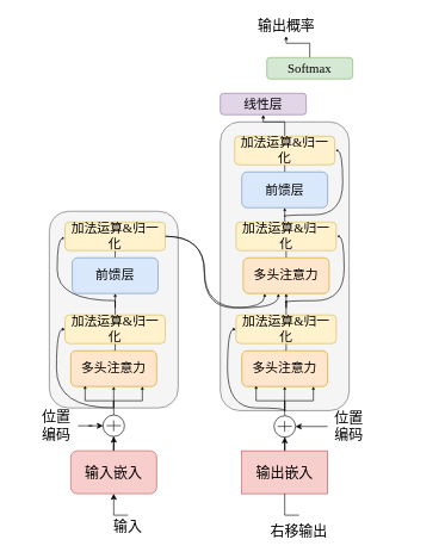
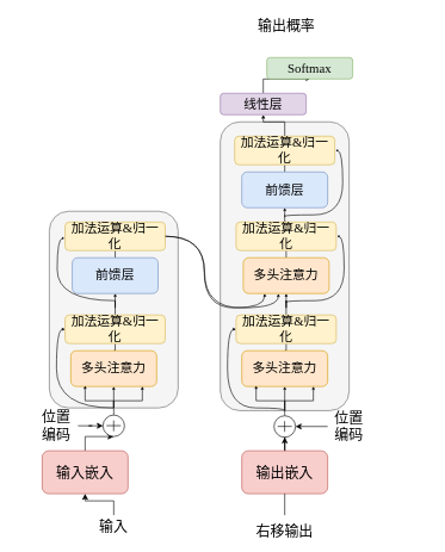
- <mxCell id="59" style="edgeStyle=orthogonalEdgeStyle;rounded=0;orthogonalLoop=1;jettySize=auto;html=1;exitX=0.5;exitY=0;exitDx=0;exitDy=0;entryX=0.5;entryY=1;entryDx=0;entryDy=0;endSize=3;" edge="1" parent="1" source="60" target="61"><mxGeometry relative="1" as="geometry" /></mxCell>
+ <mxCell id="57" style="edgeStyle=orthogonalEdgeStyle;rounded=0;orthogonalLoop=1;jettySize=auto;html=1;exitX=0.5;exitY=0;exitDx=0;exitDy=0;entryX=0.5;entryY=1;entryDx=0;entryDy=0;endSize=3;" edge="1" parent="1" source="58" target="60"><mxGeometry relative="1" as="geometry" /></mxCell>
- <mxCell id="4" value="输入嵌入" style="rounded=1;whiteSpace=wrap;html=1;fillColor=#f8cecc;strokeColor=#b85450;fontSize=20;fontFamily=SimSun;" vertex="1" parent="1"><mxGeometry x="98" y="630" width="120" height="60" as="geometry" /></mxCell>
+ <mxCell id="4" value="输入嵌入" style="rounded=1;whiteSpace=wrap;html=1;fillColor=#f8cecc;strokeColor=#b85450;fontSize=20;fontFamily=SimSun;" vertex="1" parent="1"><mxGeometry x="58" y="630" width="120" height="60" as="geometry" /></mxCell>
- <mxCell id="6" value="输出嵌入" style="whiteSpace=wrap;html=1;fillColor=#f8cecc;strokeColor=#b85450;fontSize=20;fontFamily=SimSun;rounded=0;" vertex="1" parent="1"><mxGeometry x="337" y="630" width="120" height="60" as="geometry" /></mxCell>
+ <mxCell id="6" value="输出嵌入" style="rounded=1;whiteSpace=wrap;html=1;fillColor=#f8cecc;strokeColor=#b85450;fontSize=20;fontFamily=SimSun;" vertex="1" parent="1"><mxGeometry x="337" y="630" width="120" height="60" as="geometry" /></mxCell>
- <mxCell id="8" value="&lt;font style=&quot;font-size: 20px;&quot;&gt;输入&lt;/font&gt;" style="text;html=1;align=center;verticalAlign=middle;whiteSpace=wrap;rounded=0;fontFamily=SimSun;" vertex="1" parent="1"><mxGeometry x="148" y="720" width="60" height="30" as="geometry" /></mxCell>
+ <mxCell id="8" value="&lt;font style=&quot;font-size: 20px;&quot;&gt;输入&lt;/font&gt;" style="text;html=1;align=center;verticalAlign=middle;whiteSpace=wrap;rounded=0;fontFamily=SimSun;" vertex="1" parent="1"><mxGeometry x="128" y="720" width="60" height="30" as="geometry" /></mxCell>
- <mxCell id="10" value="&lt;br&gt;&lt;div&gt;&lt;font style=&quot;font-size: 20px;&quot;&gt;右移输出&lt;/font&gt;&lt;/div&gt;" style="text;html=1;align=center;verticalAlign=middle;whiteSpace=wrap;rounded=0;fontFamily=SimSun;" vertex="1" parent="1"><mxGeometry x="372" y="720" width="90" height="30" as="geometry" /></mxCell>
+ <mxCell id="10" value="&lt;br&gt;&lt;div&gt;&lt;font style=&quot;font-size: 20px;&quot;&gt;右移输出&lt;/font&gt;&lt;/div&gt;" style="text;html=1;align=center;verticalAlign=middle;whiteSpace=wrap;rounded=0;fontFamily=SimSun;" vertex="1" parent="1"><mxGeometry x="352" y="720" width="90" height="30" as="geometry" /></mxCell>
